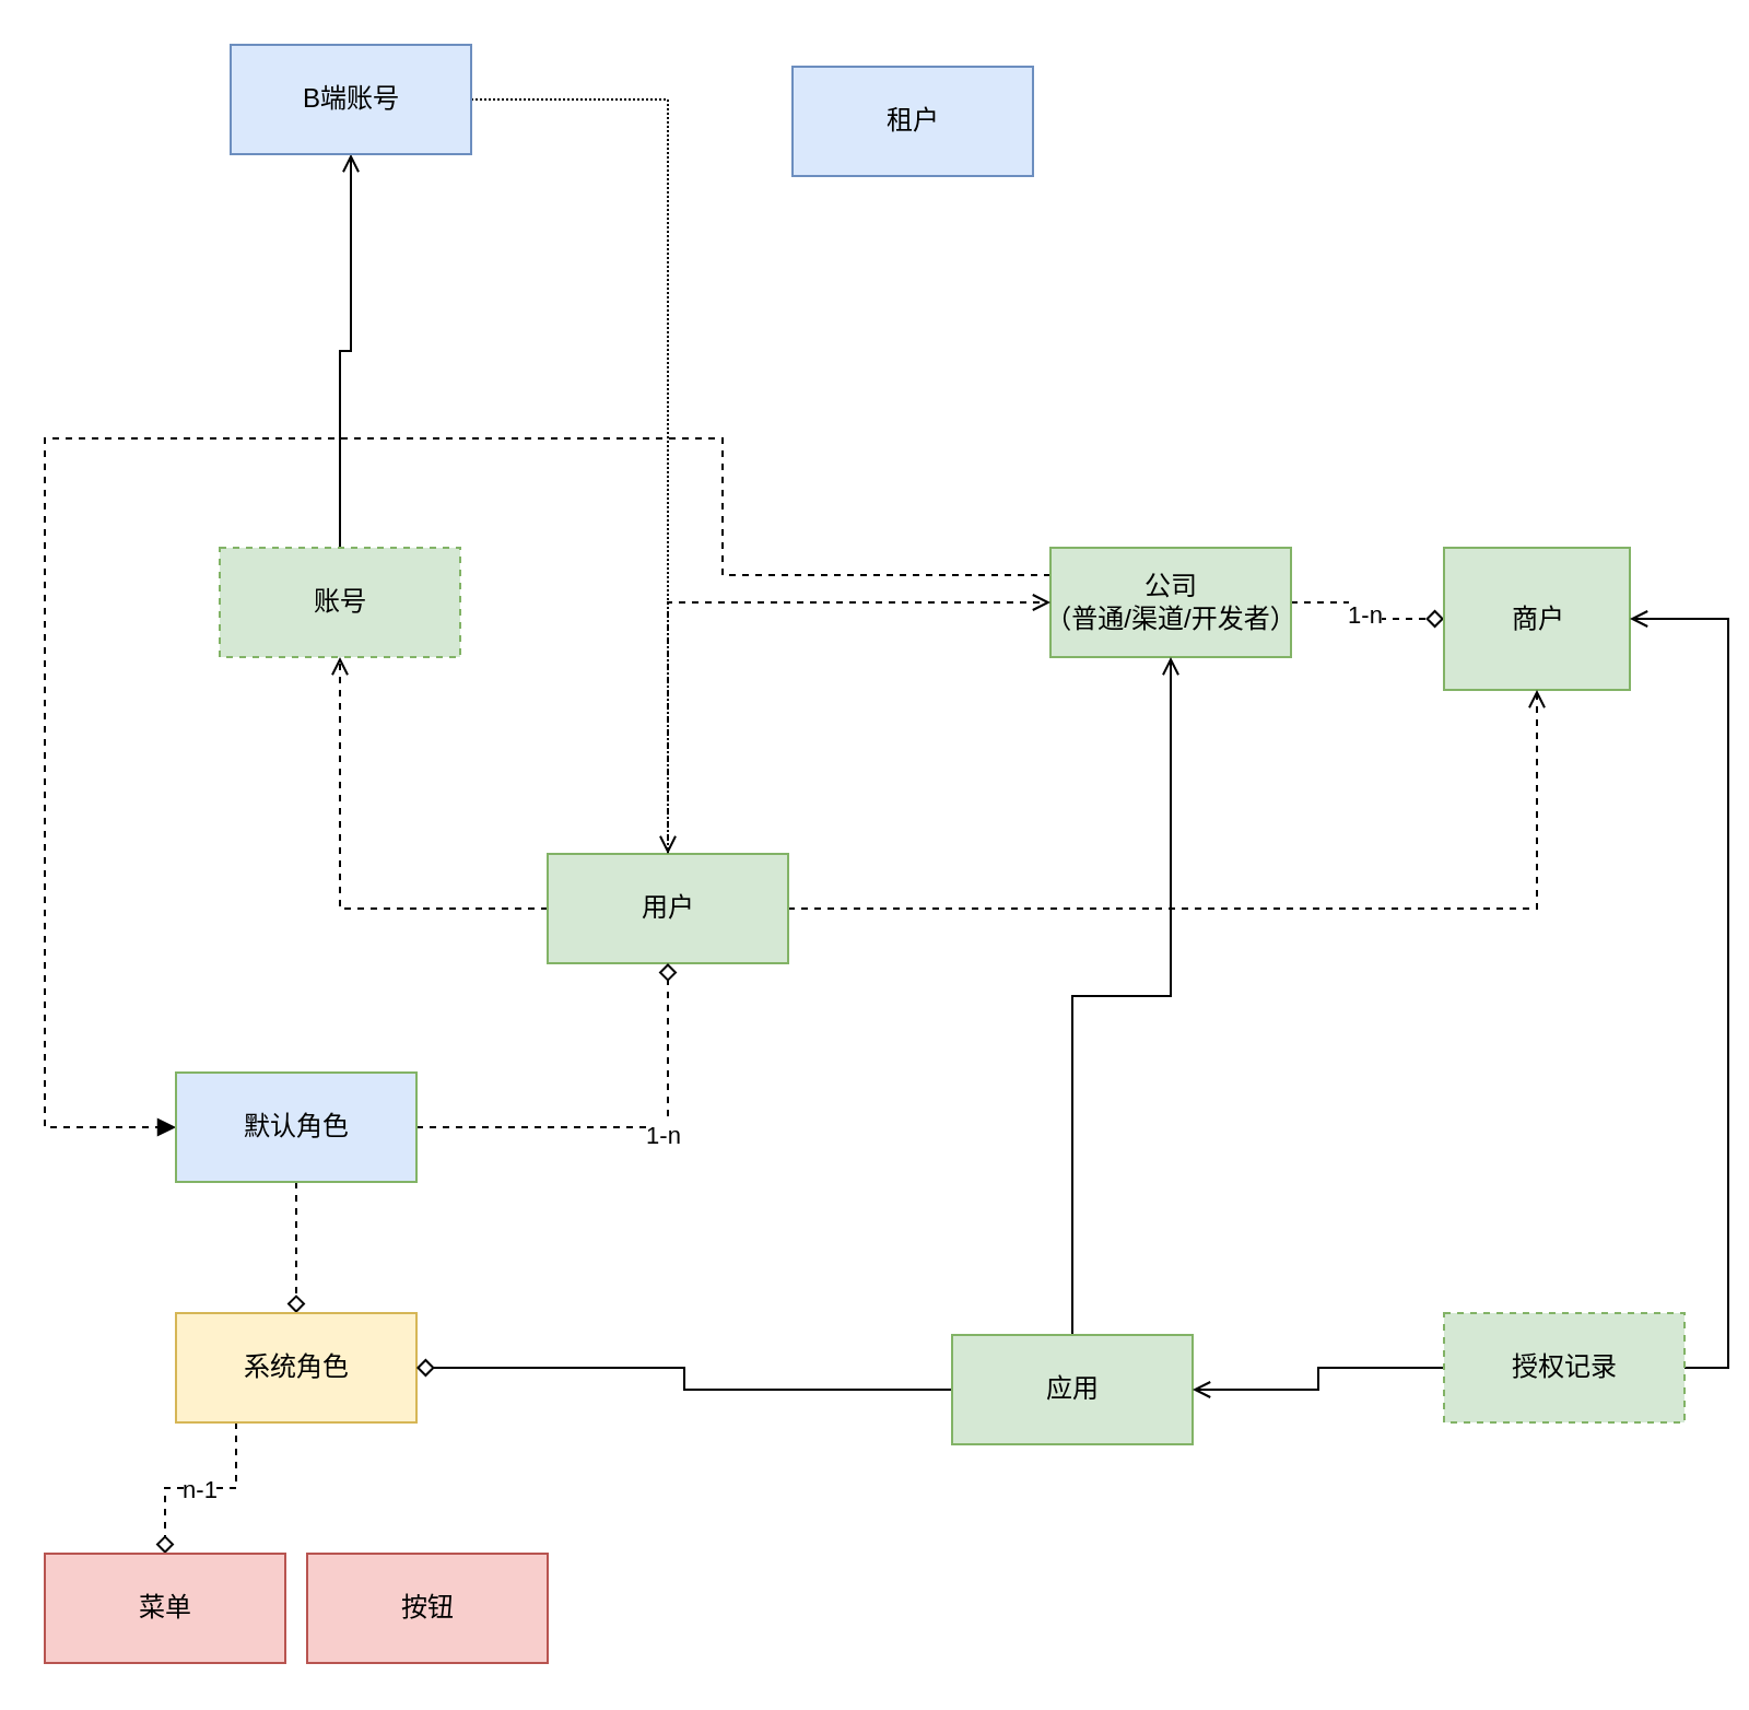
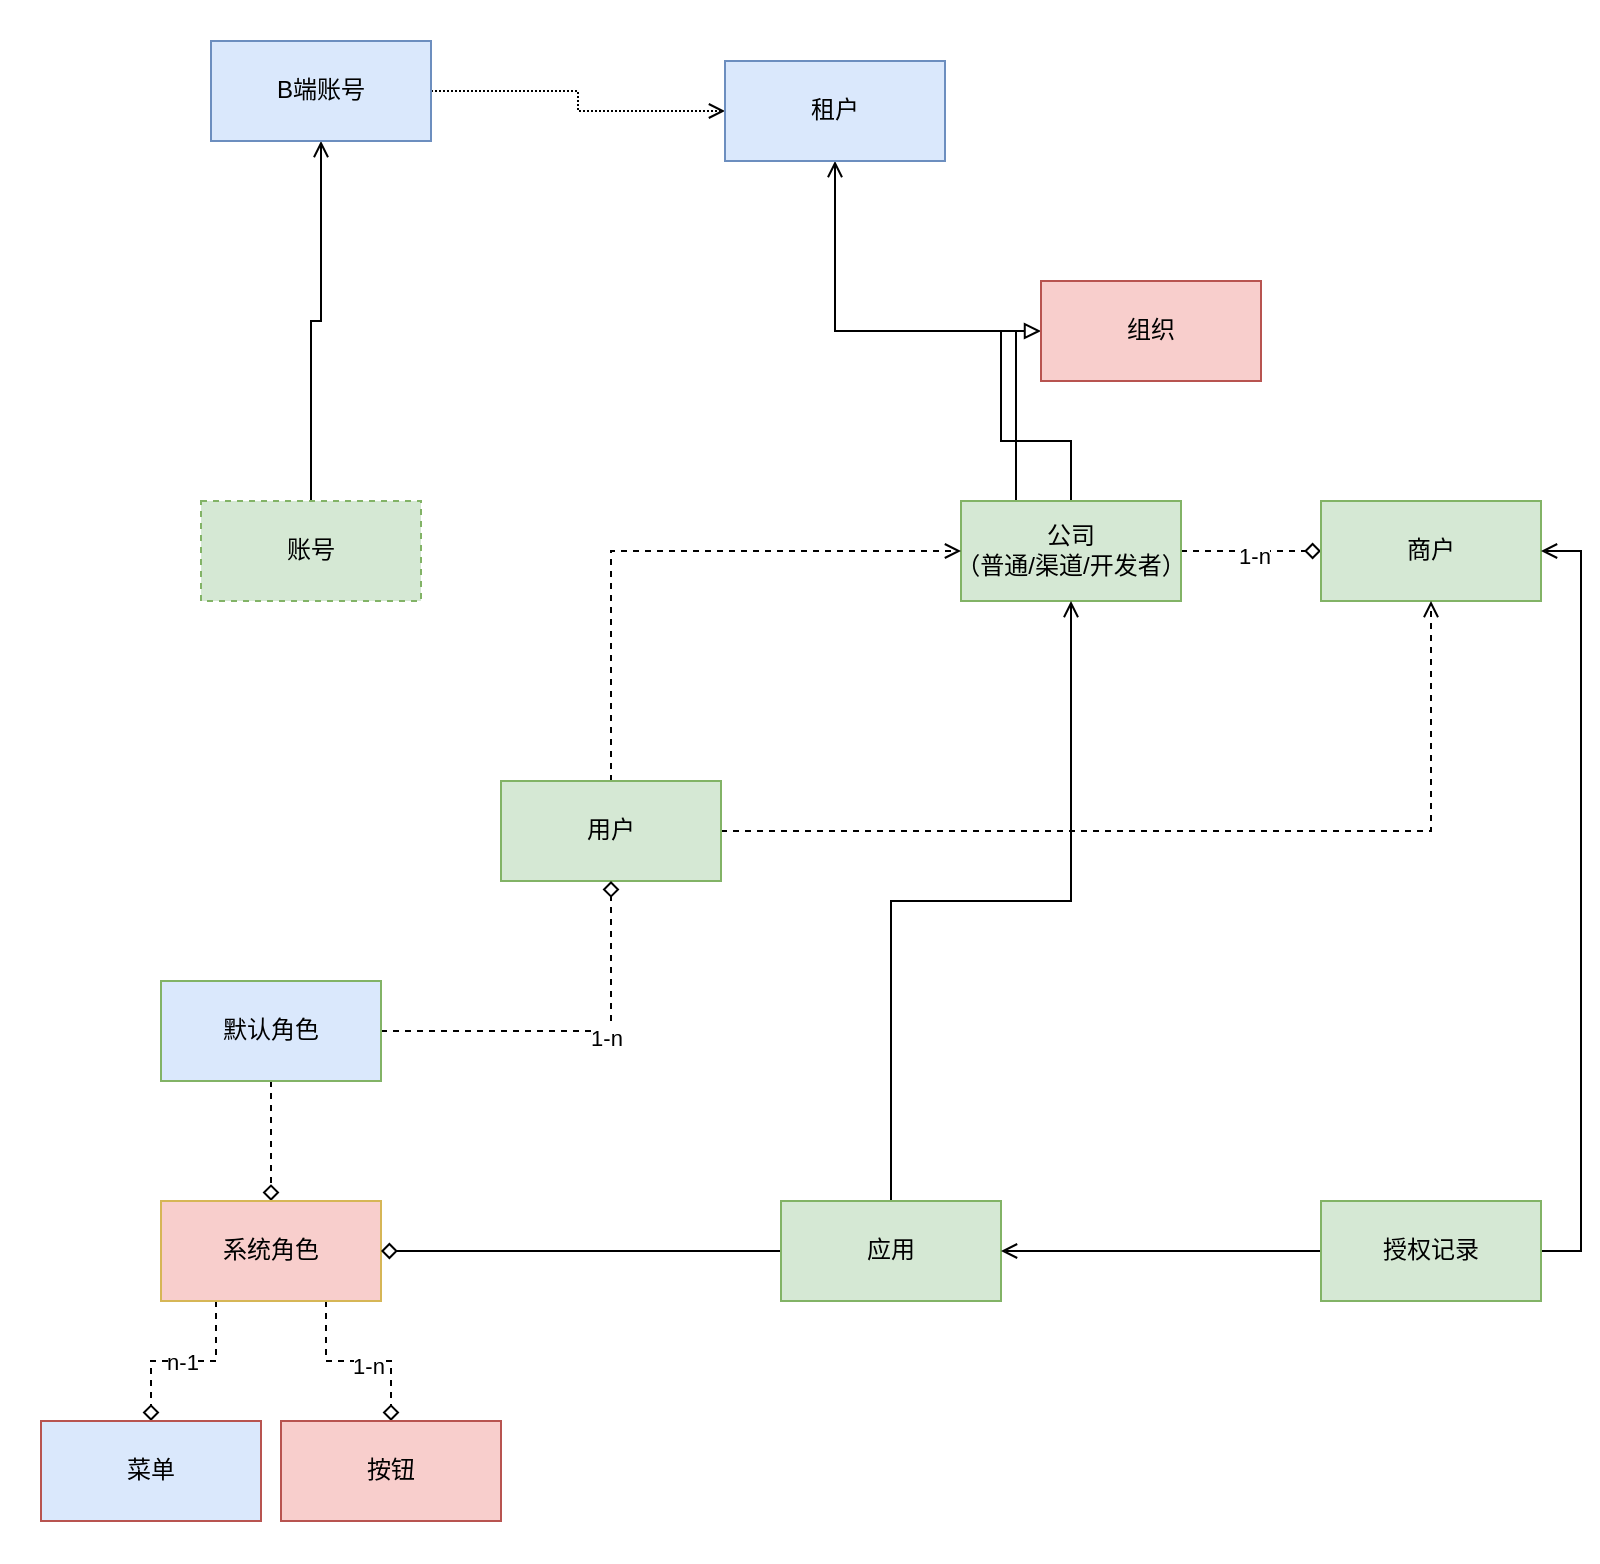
- <mxCell id="33" style="edgeStyle=orthogonalEdgeStyle;rounded=0;orthogonalLoop=1;jettySize=auto;html=1;exitX=1;exitY=0.5;exitDx=0;exitDy=0;endArrow=open;endFill=0;dashed=1;dashPattern=1 1;" edge="1" parent="1" source="34" target="15"><mxGeometry relative="1" as="geometry" /></mxCell>
+ <mxCell id="33" style="edgeStyle=orthogonalEdgeStyle;rounded=0;orthogonalLoop=1;jettySize=auto;html=1;exitX=1;exitY=0.5;exitDx=0;exitDy=0;entryX=0;entryY=0.5;entryDx=0;entryDy=0;endArrow=open;endFill=0;dashed=1;dashPattern=1 1;" edge="1" parent="1" source="34" target="35"><mxGeometry relative="1" as="geometry" /></mxCell>
+ <mxCell id="8" style="edgeStyle=orthogonalEdgeStyle;rounded=0;orthogonalLoop=1;jettySize=auto;html=1;exitX=0.25;exitY=0;exitDx=0;exitDy=0;entryX=0.5;entryY=1;entryDx=0;entryDy=0;endArrow=open;endFill=0;" edge="1" parent="1" source="9" target="35"><mxGeometry relative="1" as="geometry" /></mxCell>
+ <mxCell id="10" value="组织" style="html=1;fillColor=#f8cecc;strokeColor=#b85450;" vertex="1" parent="1"><mxGeometry x="520" y="140" width="110" height="50" as="geometry" /></mxCell>
- <mxCell id="5" style="edgeStyle=orthogonalEdgeStyle;rounded=0;orthogonalLoop=1;jettySize=auto;html=1;exitX=0;exitY=0.25;exitDx=0;exitDy=0;entryX=0;entryY=0.5;entryDx=0;entryDy=0;dashed=1;endArrow=block;endFill=1;" edge="1" parent="1" source="9" target="19"><mxGeometry relative="1" as="geometry"><Array as="points"><mxPoint x="330" y="263" /><mxPoint x="330" y="200" /><mxPoint x="20" y="200" /><mxPoint x="20" y="515" /></Array></mxGeometry></mxCell>
+ <mxCell id="4" style="edgeStyle=orthogonalEdgeStyle;rounded=0;orthogonalLoop=1;jettySize=auto;html=1;exitX=0.5;exitY=0;exitDx=0;exitDy=0;entryX=0;entryY=0.5;entryDx=0;entryDy=0;endArrow=block;endFill=0;" edge="1" parent="1" source="9" target="10"><mxGeometry relative="1" as="geometry" /></mxCell>
- <mxCell id="11" value="商户" style="html=1;fillColor=#d5e8d4;strokeColor=#82b366;" vertex="1" parent="1"><mxGeometry x="660" y="250" width="85" height="65" as="geometry" /></mxCell>
+ <mxCell id="11" value="商户" style="html=1;fillColor=#d5e8d4;strokeColor=#82b366;" vertex="1" parent="1"><mxGeometry x="660" y="250" width="110" height="50" as="geometry" /></mxCell>
- <mxCell id="12" style="edgeStyle=orthogonalEdgeStyle;rounded=0;orthogonalLoop=1;jettySize=auto;html=1;exitX=0;exitY=0.5;exitDx=0;exitDy=0;entryX=0.5;entryY=1;entryDx=0;entryDy=0;endArrow=open;endFill=0;dashed=1;" edge="1" parent="1" source="15" target="3"><mxGeometry relative="1" as="geometry" /></mxCell>
- <mxCell id="24" value="系统角色" style="html=1;fillColor=#fff2cc;strokeColor=#d6b656;" vertex="1" parent="1"><mxGeometry x="80" y="600" width="110" height="50" as="geometry" /></mxCell>
+ <mxCell id="24" value="系统角色" style="html=1;fillColor=#f8cecc;strokeColor=#d6b656;" vertex="1" parent="1"><mxGeometry x="80" y="600" width="110" height="50" as="geometry" /></mxCell>
- <mxCell id="32" value="授权记录" style="html=1;fillColor=#d5e8d4;strokeColor=#82b366;dashed=1;" vertex="1" parent="1"><mxGeometry x="660" y="600" width="110" height="50" as="geometry" /></mxCell>
+ <mxCell id="32" value="授权记录" style="html=1;fillColor=#d5e8d4;strokeColor=#82b366;" vertex="1" parent="1"><mxGeometry x="660" y="600" width="110" height="50" as="geometry" /></mxCell>
- <mxCell id="29" value="应用" style="html=1;fillColor=#d5e8d4;strokeColor=#82b366;" vertex="1" parent="1"><mxGeometry x="435" y="610" width="110" height="50" as="geometry" /></mxCell>
+ <mxCell id="29" value="应用" style="html=1;fillColor=#d5e8d4;strokeColor=#82b366;" vertex="1" parent="1"><mxGeometry x="390" y="600" width="110" height="50" as="geometry" /></mxCell>
+ <mxCell id="22" value="" style="edgeStyle=orthogonalEdgeStyle;rounded=0;orthogonalLoop=1;jettySize=auto;html=1;dashed=1;endArrow=diamond;endFill=0;exitX=0.75;exitY=1;exitDx=0;exitDy=0;" edge="1" parent="1" source="24" target="26"><mxGeometry relative="1" as="geometry" /></mxCell>
+ <mxCell id="23" value="1-n" style="edgeLabel;html=1;align=center;verticalAlign=middle;resizable=0;points=[];" vertex="1" connectable="0" parent="22"><mxGeometry x="0.092" y="-2" relative="1" as="geometry"><mxPoint as="offset" /></mxGeometry></mxCell>
- <mxCell id="25" value="菜单" style="html=1;fillColor=#f8cecc;strokeColor=#b85450;" vertex="1" parent="1"><mxGeometry x="20" y="710" width="110" height="50" as="geometry" /></mxCell>
+ <mxCell id="25" value="菜单" style="html=1;fillColor=#dae8fc;strokeColor=#b85450;" vertex="1" parent="1"><mxGeometry x="20" y="710" width="110" height="50" as="geometry" /></mxCell>
